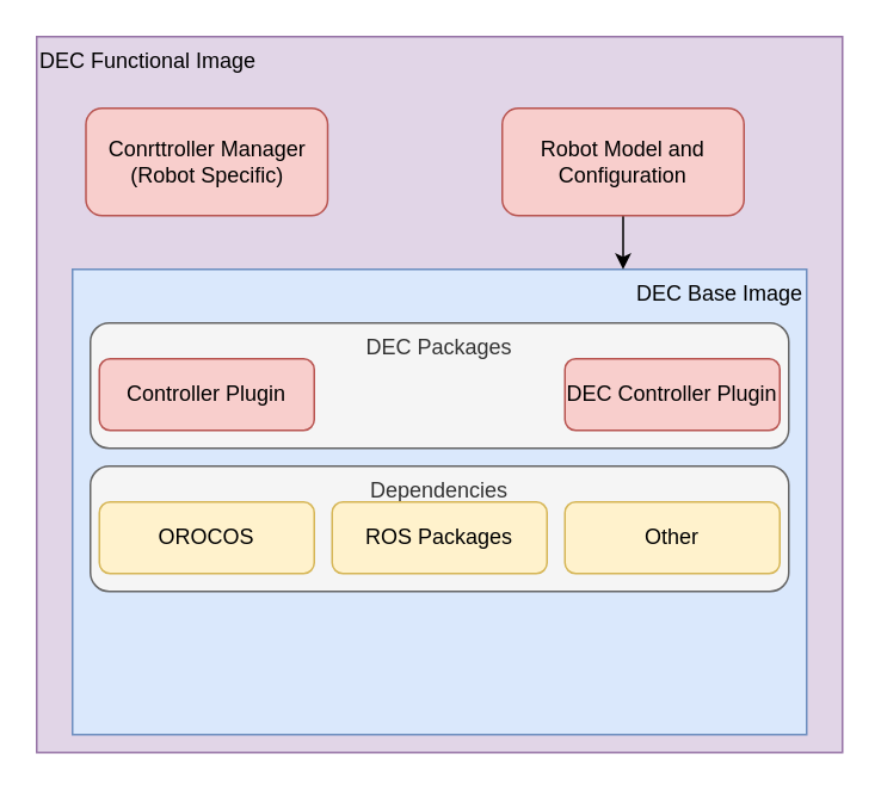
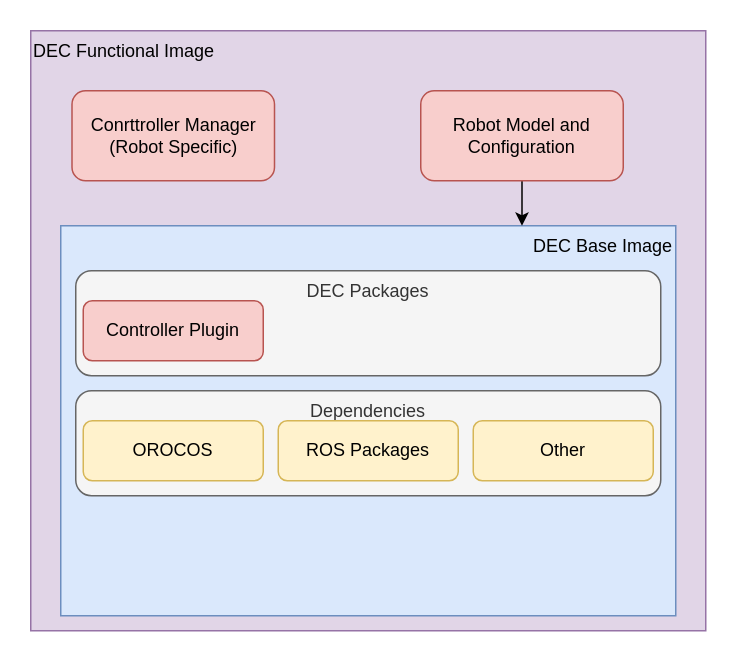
- <mxCell id="10" value="DEC Controller Plugin" style="rounded=1;whiteSpace=wrap;html=1;fillColor=#f8cecc;strokeColor=#b85450;" vertex="1" parent="1"><mxGeometry x="315" y="200" width="120" height="40" as="geometry" /></mxCell>
